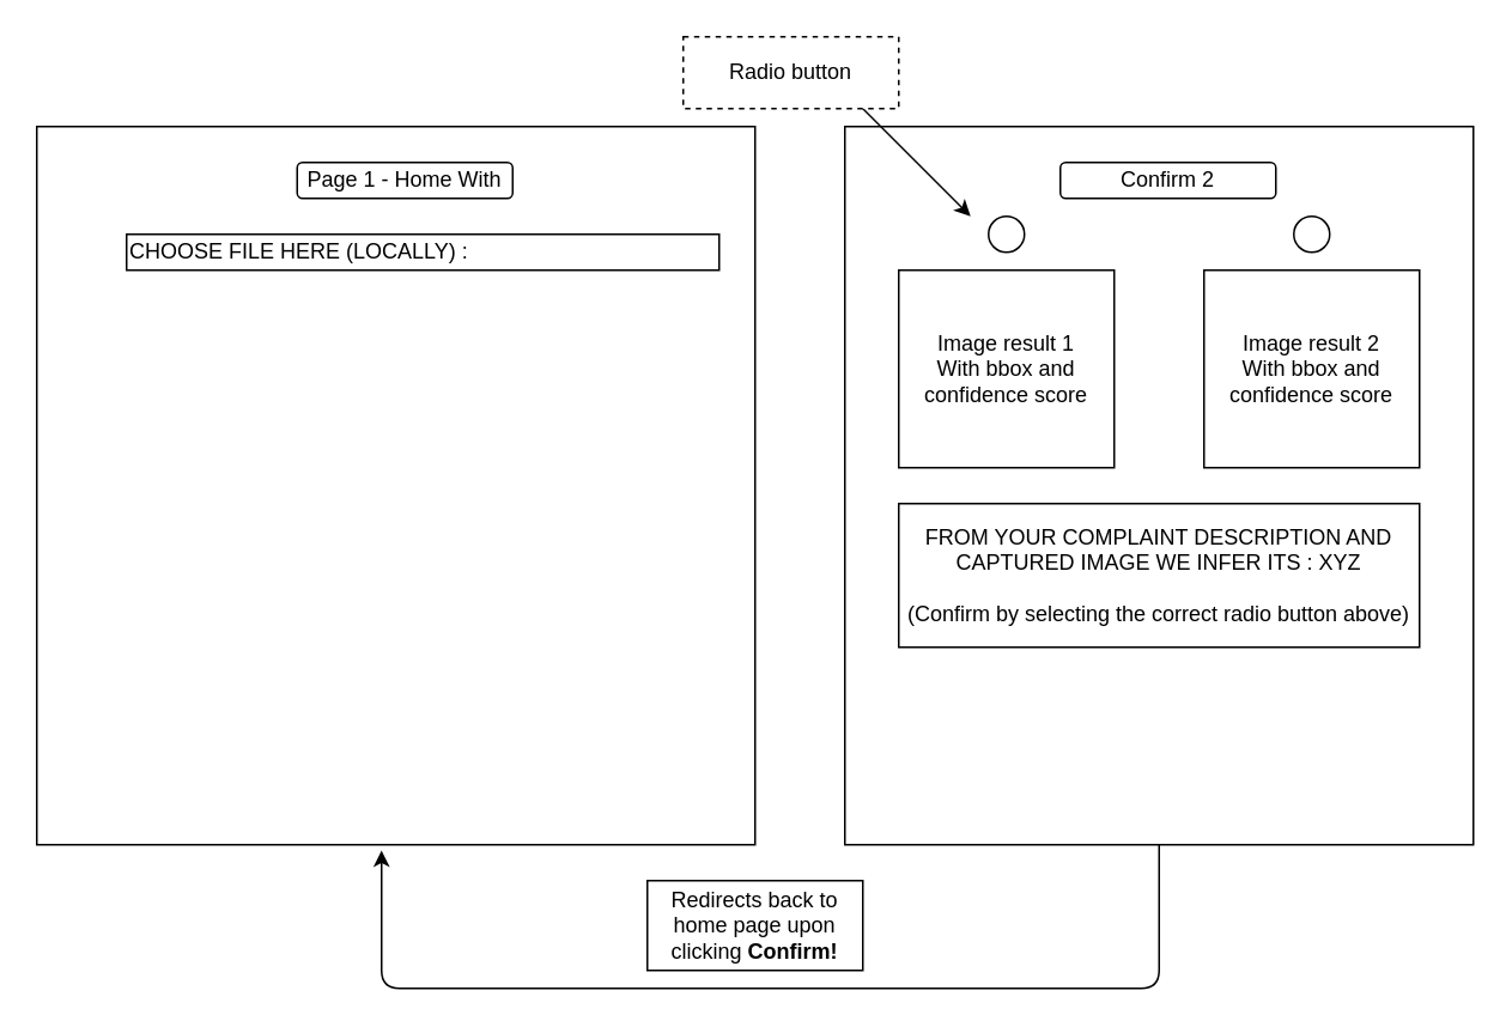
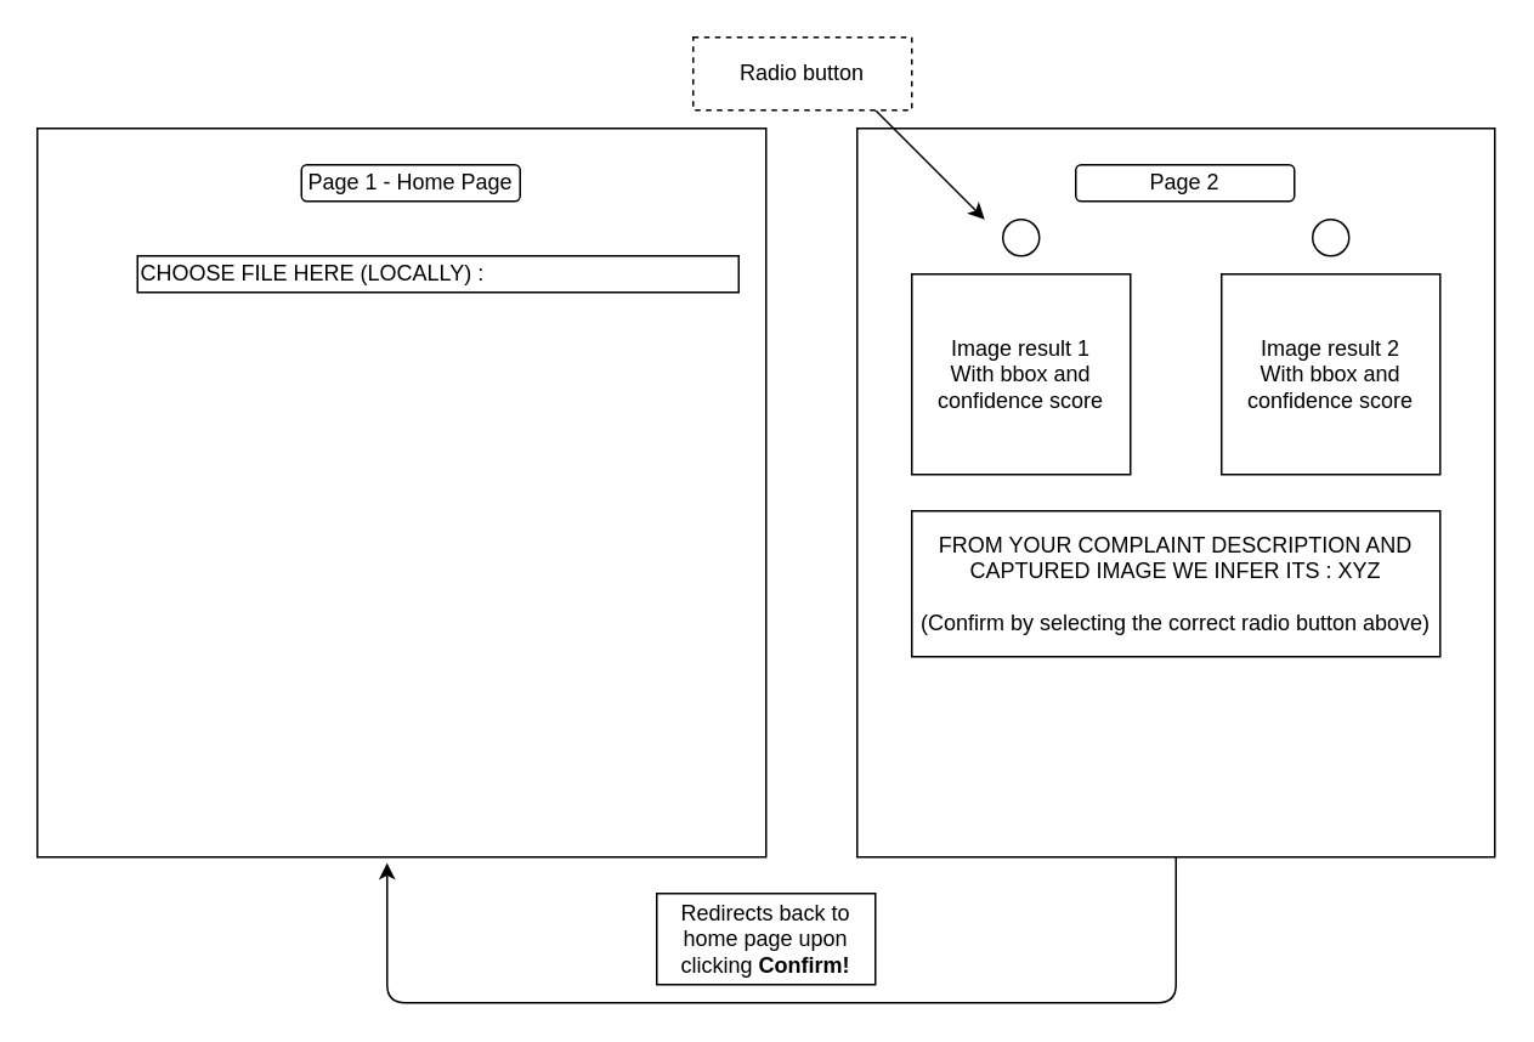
- <mxCell id="4" value="Page 1 - Home With" style="rounded=1;whiteSpace=wrap;html=1;" vertex="1" parent="1"><mxGeometry x="165" y="90" width="120" height="20" as="geometry" /></mxCell>
+ <mxCell id="4" value="Page 1 - Home Page" style="rounded=1;whiteSpace=wrap;html=1;" vertex="1" parent="1"><mxGeometry x="165" y="90" width="120" height="20" as="geometry" /></mxCell>
- <mxCell id="6" value="Confirm 2" style="rounded=1;whiteSpace=wrap;html=1;" vertex="1" parent="1"><mxGeometry x="590" y="90" width="120" height="20" as="geometry" /></mxCell>
+ <mxCell id="6" value="Page 2" style="rounded=1;whiteSpace=wrap;html=1;" vertex="1" parent="1"><mxGeometry x="590" y="90" width="120" height="20" as="geometry" /></mxCell>
- <mxCell id="3" value="CHOOSE FILE HERE (LOCALLY) :" style="rounded=0;whiteSpace=wrap;html=1;align=left;" vertex="1" parent="1"><mxGeometry x="70" y="130" width="330" height="20" as="geometry" /></mxCell>
+ <mxCell id="3" value="CHOOSE FILE HERE (LOCALLY) :" style="rounded=0;whiteSpace=wrap;html=1;align=left;" vertex="1" parent="1"><mxGeometry x="75" y="140" width="330" height="20" as="geometry" /></mxCell>
